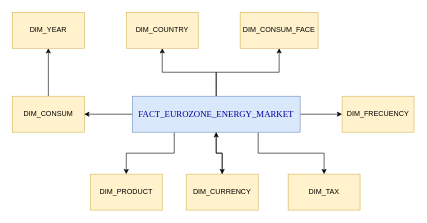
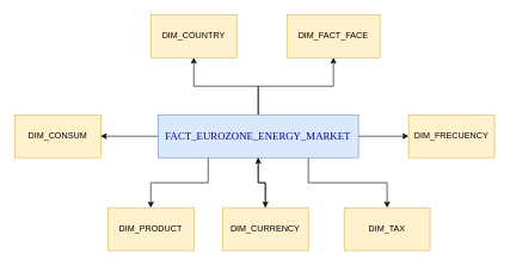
- <mxCell id="9" value="DIM_YEAR" style="rounded=0;whiteSpace=wrap;html=1;fillColor=#fff2cc;strokeColor=#d6b656;" parent="1" vertex="1"><mxGeometry x="20" y="20" width="120" height="60" as="geometry" /></mxCell>
- <mxCell id="13" value="DIM_CONSUM_FACE" style="rounded=0;whiteSpace=wrap;html=1;fillColor=#fff2cc;strokeColor=#d6b656;" parent="1" vertex="1"><mxGeometry x="400" y="20" width="130" height="60" as="geometry" /></mxCell>
+ <mxCell id="13" value="DIM_FACT_FACE" style="rounded=0;whiteSpace=wrap;html=1;fillColor=#fff2cc;strokeColor=#d6b656;" parent="1" vertex="1"><mxGeometry x="400" y="20" width="130" height="60" as="geometry" /></mxCell>
- <mxCell id="10" value="" style="edgeStyle=orthogonalEdgeStyle;rounded=0;orthogonalLoop=1;jettySize=auto;html=1;" parent="1" source="11" target="9" edge="1"><mxGeometry relative="1" as="geometry" /></mxCell>
